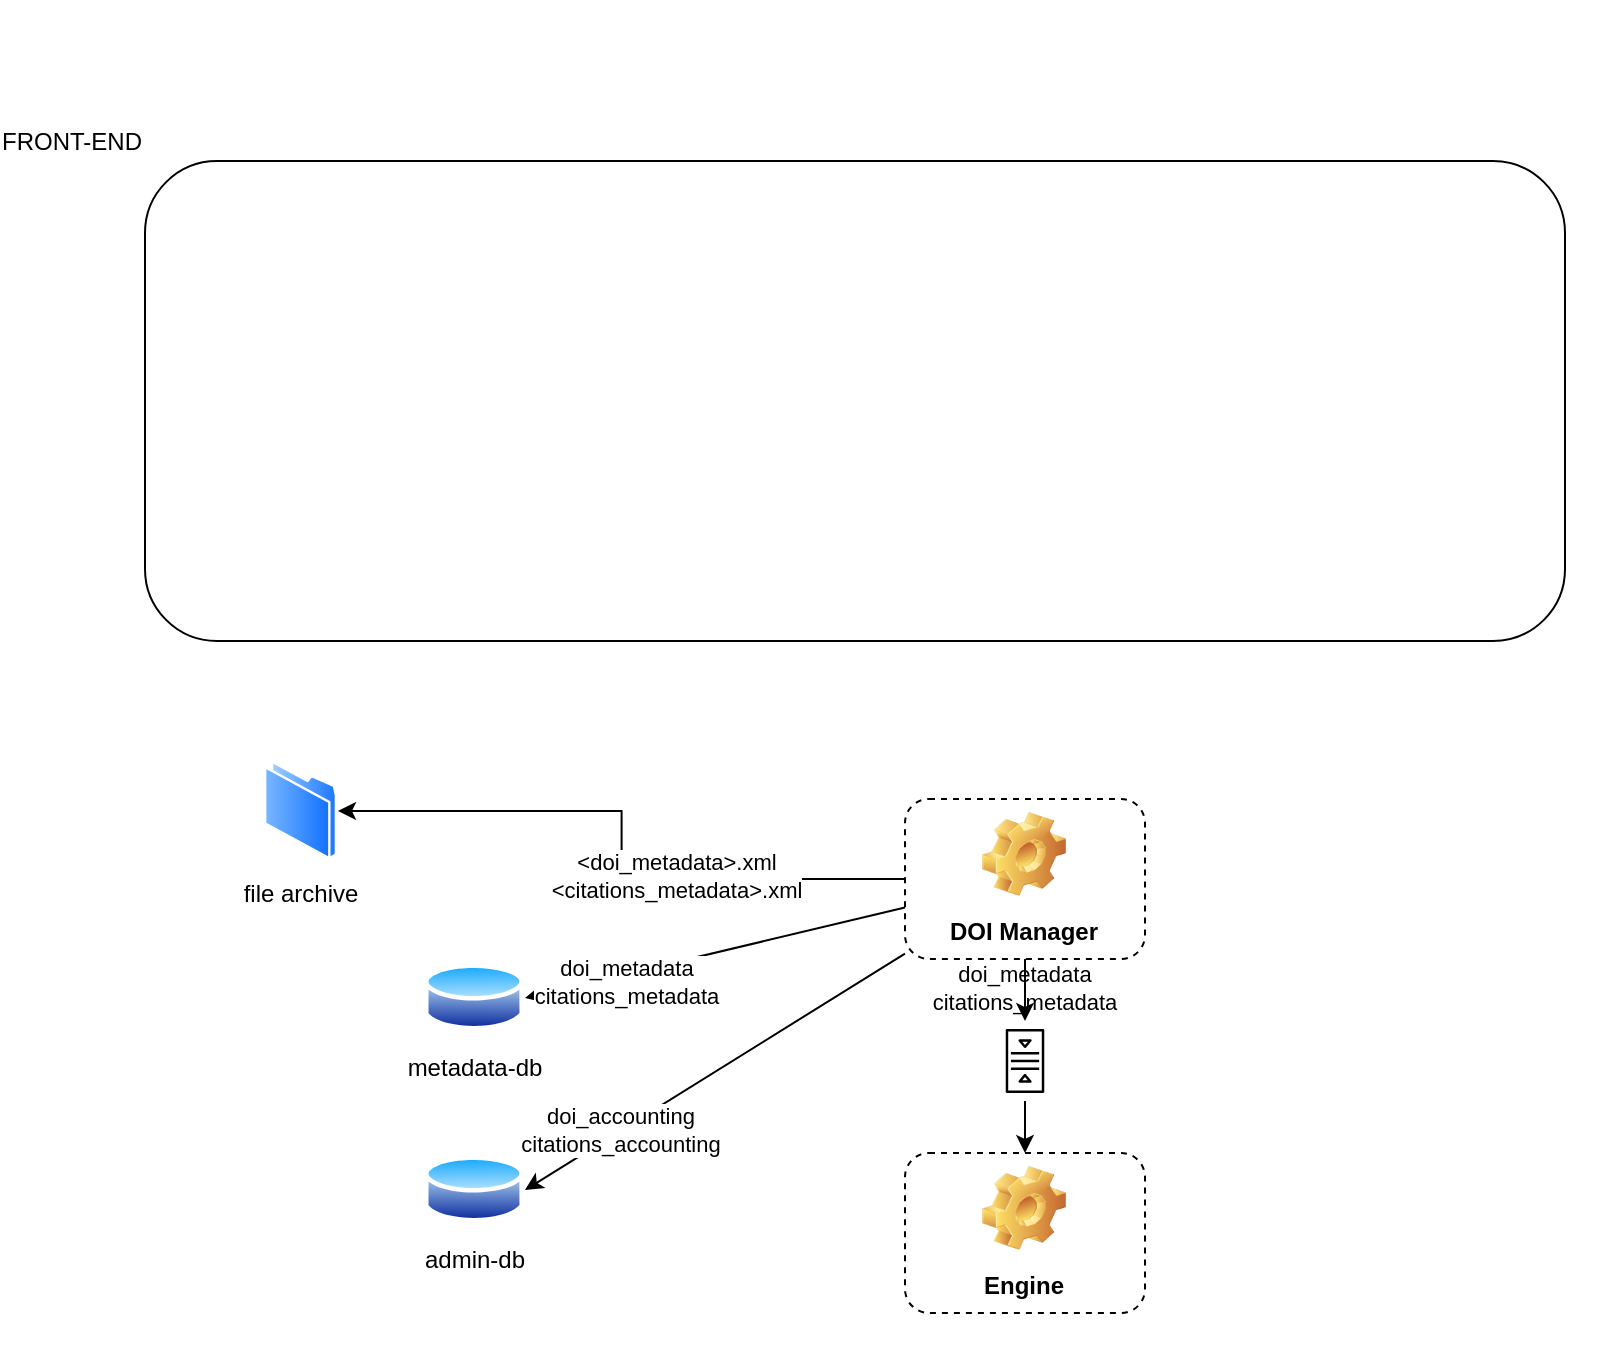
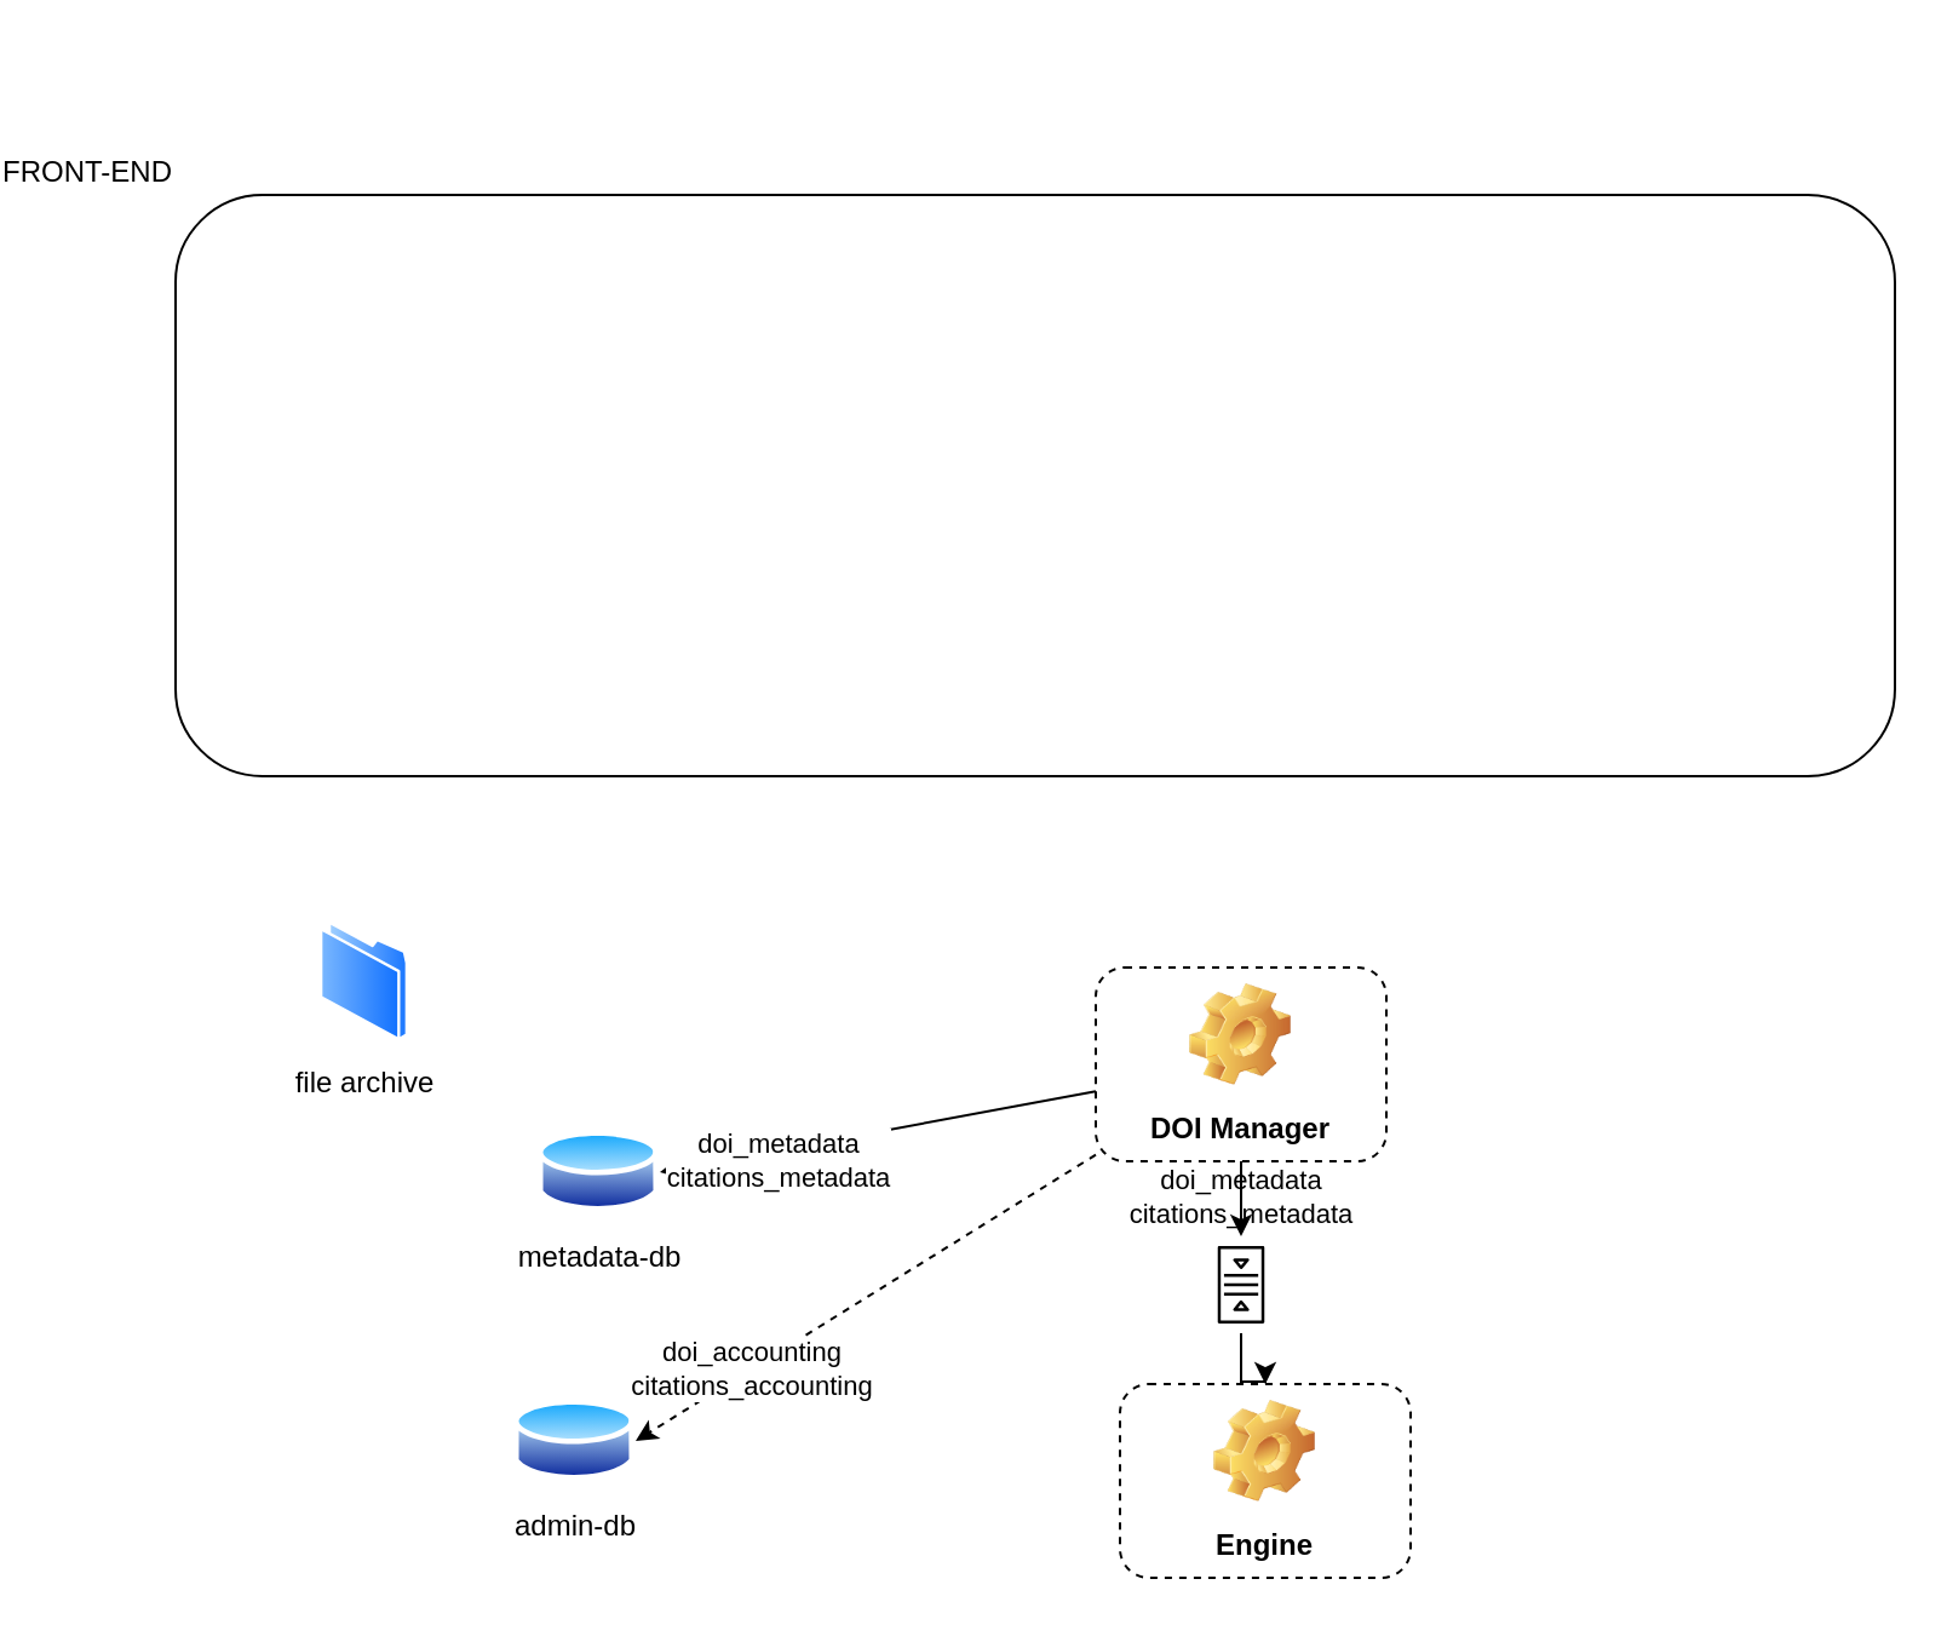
- <mxCell id="10" style="edgeStyle=orthogonalEdgeStyle;rounded=0;orthogonalLoop=1;jettySize=auto;html=1;labelBackgroundColor=none;fontColor=#000000;" edge="1" parent="1" source="16" target="6"><mxGeometry relative="1" as="geometry" /></mxCell>
- <mxCell id="11" value="&lt;div&gt;&amp;lt;doi_metadata&amp;gt;.xml&lt;/div&gt;&lt;div&gt;&amp;lt;citations_metadata&amp;gt;.xml&lt;br&gt;&lt;/div&gt;" style="edgeLabel;html=1;align=center;verticalAlign=middle;resizable=0;points=[];fontColor=#000000;" vertex="1" connectable="0" parent="10"><mxGeometry x="-0.276" y="-2" relative="1" as="geometry"><mxPoint as="offset" /></mxGeometry></mxCell>
- <mxCell id="7" value="&lt;div&gt;metadata-db&lt;/div&gt;&lt;div&gt;&lt;br&gt;&lt;/div&gt;" style="aspect=fixed;perimeter=ellipsePerimeter;html=1;align=center;shadow=0;dashed=0;spacingTop=3;image;image=img/lib/active_directory/database.svg;rounded=1;sketch=0;" vertex="1" parent="1"><mxGeometry x="160" y="480" width="50" height="37" as="geometry" /></mxCell>
+ <mxCell id="7" value="&lt;div&gt;metadata-db&lt;/div&gt;&lt;div&gt;&lt;br&gt;&lt;/div&gt;" style="aspect=fixed;perimeter=ellipsePerimeter;html=1;align=center;shadow=0;dashed=0;spacingTop=3;image;image=img/lib/active_directory/database.svg;rounded=1;sketch=0;" vertex="1" parent="1"><mxGeometry x="170" y="465" width="50" height="37" as="geometry" /></mxCell>
- <mxCell id="14" style="rounded=0;orthogonalLoop=1;jettySize=auto;html=1;entryX=1;entryY=0.5;entryDx=0;entryDy=0;labelBackgroundColor=none;fontColor=#000000;" edge="1" parent="1" source="16" target="8"><mxGeometry relative="1" as="geometry" /></mxCell>
+ <mxCell id="14" style="rounded=0;orthogonalLoop=1;jettySize=auto;html=1;entryX=1;entryY=0.5;entryDx=0;entryDy=0;labelBackgroundColor=none;fontColor=#000000;dashed=1;" edge="1" parent="1" source="16" target="8"><mxGeometry relative="1" as="geometry" /></mxCell>
- <mxCell id="17" value="Engine" style="label;whiteSpace=wrap;html=1;align=center;verticalAlign=bottom;spacingLeft=0;spacingBottom=4;imageAlign=center;imageVerticalAlign=top;image=img/clipart/Gear_128x128.png;rounded=1;dashed=1;sketch=0;" vertex="1" parent="1"><mxGeometry x="400" y="576" width="120" height="80" as="geometry" /></mxCell>
+ <mxCell id="17" value="Engine" style="label;whiteSpace=wrap;html=1;align=center;verticalAlign=bottom;spacingLeft=0;spacingBottom=4;imageAlign=center;imageVerticalAlign=top;image=img/clipart/Gear_128x128.png;rounded=1;dashed=1;sketch=0;" vertex="1" parent="1"><mxGeometry x="410" y="571" width="120" height="80" as="geometry" /></mxCell>
